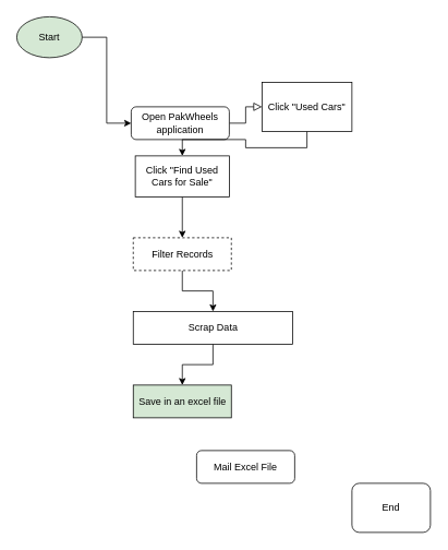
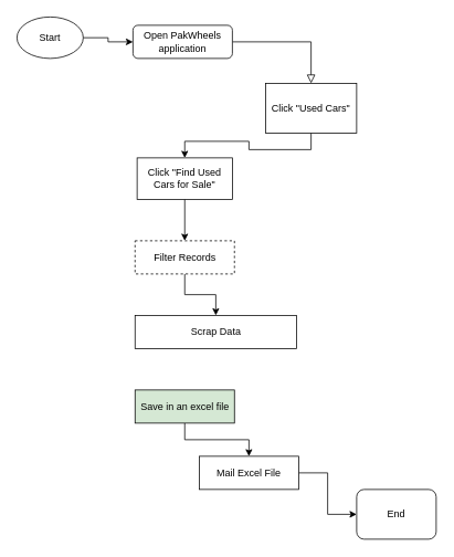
- <mxCell id="11" value="Start" style="ellipse;whiteSpace=wrap;html=1;fillColor=#d5e8d4;" vertex="1" parent="1"><mxGeometry x="20" y="20" width="80" height="50" as="geometry" /></mxCell>
+ <mxCell id="11" value="Start" style="ellipse;whiteSpace=wrap;html=1;" vertex="1" parent="1"><mxGeometry x="20" y="20" width="80" height="50" as="geometry" /></mxCell>
- <mxCell id="3" value="Open PakWheels application" style="rounded=1;whiteSpace=wrap;html=1;fontSize=12;glass=0;strokeWidth=1;shadow=0;" parent="1" vertex="1"><mxGeometry x="160" y="130" width="120" height="40" as="geometry" /></mxCell>
+ <mxCell id="3" value="Open PakWheels application" style="rounded=1;whiteSpace=wrap;html=1;fontSize=12;glass=0;strokeWidth=1;shadow=0;" parent="1" vertex="1"><mxGeometry x="160" y="30" width="120" height="40" as="geometry" /></mxCell>
- <mxCell id="14" style="edgeStyle=orthogonalEdgeStyle;rounded=0;orthogonalLoop=1;jettySize=auto;html=1;exitX=0.5;exitY=1;exitDx=0;exitDy=0;entryX=0.5;entryY=0;entryDx=0;entryDy=0;" edge="1" parent="1" source="15" target="17"><mxGeometry relative="1" as="geometry" /></mxCell>
+ <mxCell id="16" style="edgeStyle=orthogonalEdgeStyle;rounded=0;orthogonalLoop=1;jettySize=auto;html=1;exitX=0.5;exitY=1;exitDx=0;exitDy=0;entryX=0.5;entryY=0;entryDx=0;entryDy=0;" edge="1" parent="1" source="17" target="9"><mxGeometry relative="1" as="geometry" /></mxCell>
- <mxCell id="9" value="Mail Excel File" style="rounded=1;whiteSpace=wrap;html=1;fontSize=12;glass=0;strokeWidth=1;shadow=0;" parent="1" vertex="1"><mxGeometry x="240" y="550" width="120" height="40" as="geometry" /></mxCell>
+ <mxCell id="9" value="Mail Excel File" style="whiteSpace=wrap;html=1;fontSize=12;glass=0;strokeWidth=1;shadow=0;rounded=0;" parent="1" vertex="1"><mxGeometry x="240" y="550" width="120" height="40" as="geometry" /></mxCell>
+ <mxCell id="8" style="edgeStyle=orthogonalEdgeStyle;rounded=0;orthogonalLoop=1;jettySize=auto;html=1;exitX=1;exitY=0.5;exitDx=0;exitDy=0;entryX=0;entryY=0.5;entryDx=0;entryDy=0;" edge="1" parent="1" source="9" target="18"><mxGeometry relative="1" as="geometry" /></mxCell>
